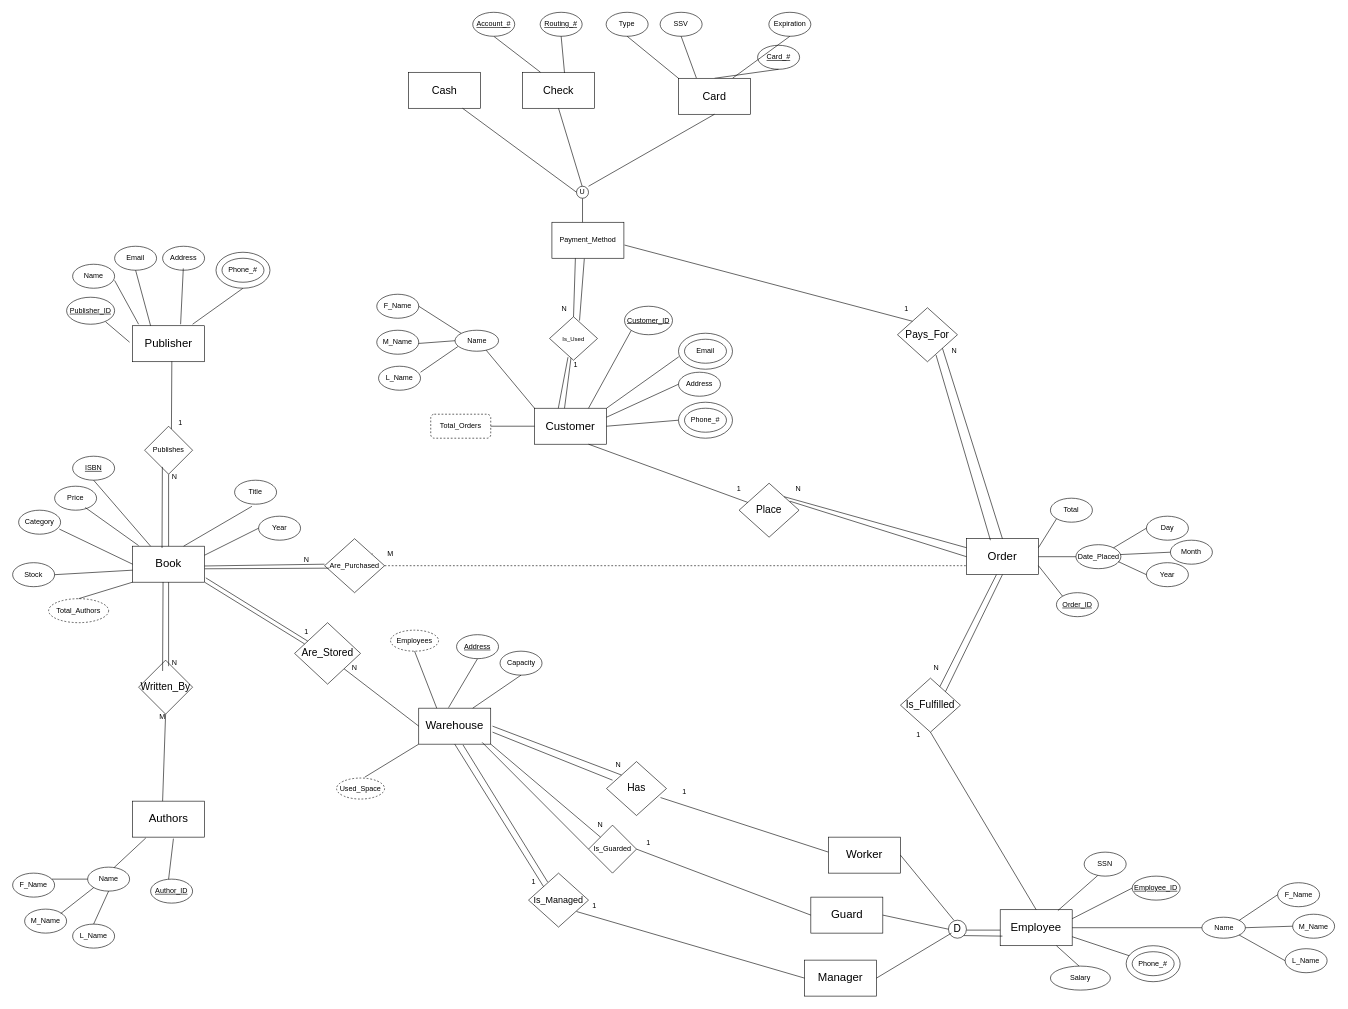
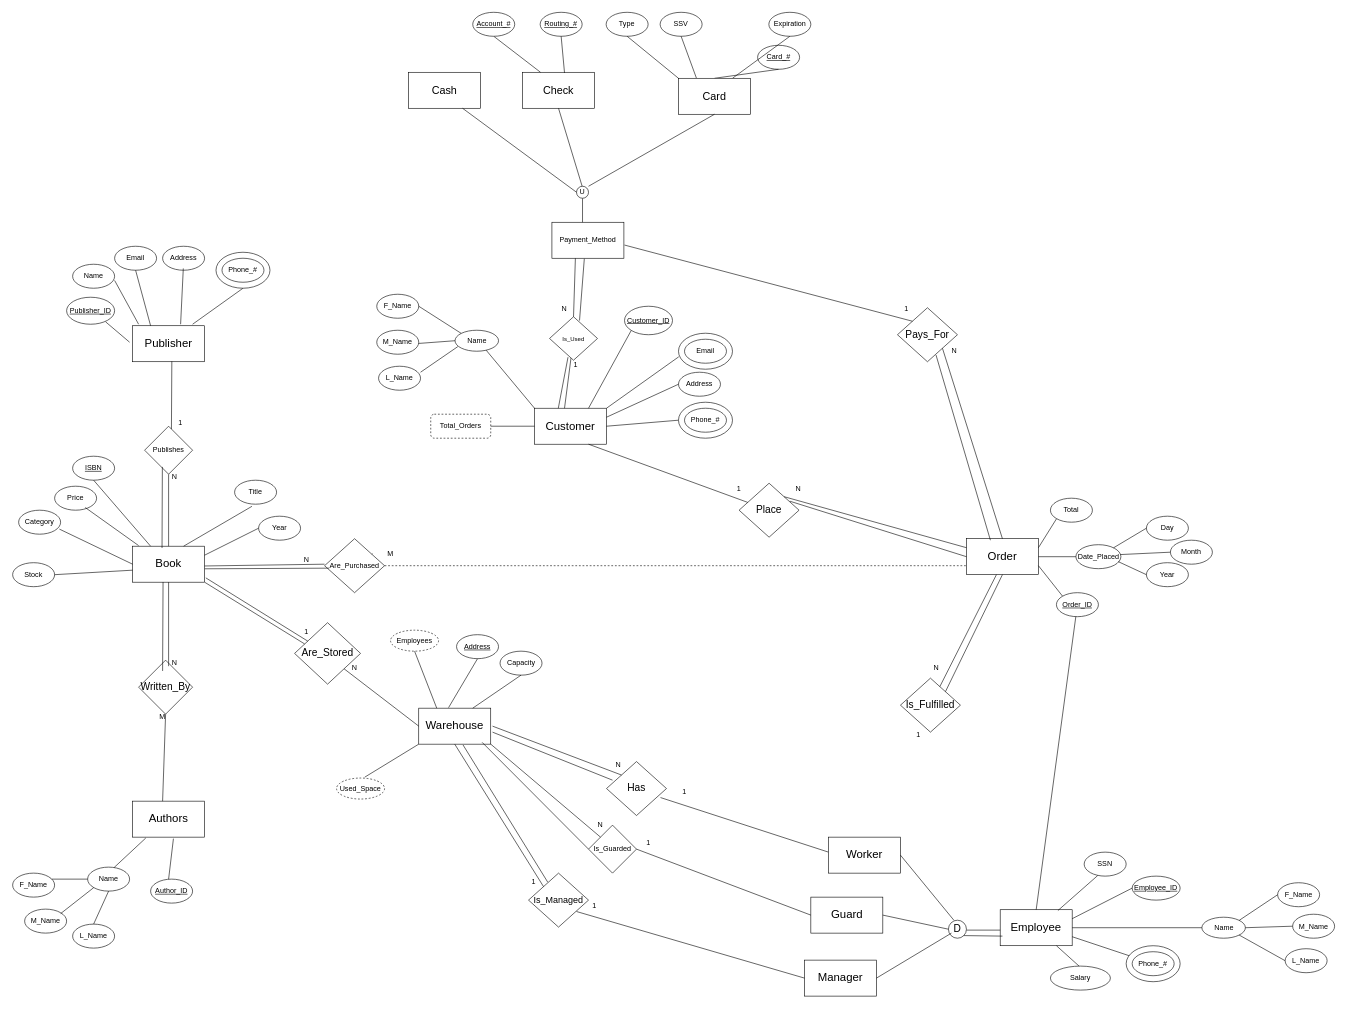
- <mxCell id="195" value="" style="endArrow=none;html=1;rounded=0;exitX=0.5;exitY=0;exitDx=0;exitDy=0;entryX=0;entryY=1;entryDx=0;entryDy=0;" parent="1" source="194" target="2" edge="1"><mxGeometry width="50" height="50" relative="1" as="geometry"><mxPoint x="440" y="910" as="sourcePoint" /><mxPoint x="490" y="860" as="targetPoint" /></mxGeometry></mxCell>
- <mxCell id="194" value="Total_Authors" style="ellipse;whiteSpace=wrap;html=1;align=center;dashed=1;" parent="1" vertex="1"><mxGeometry x="80" y="997.5" width="100" height="40" as="geometry" /></mxCell>
- <mxCell id="110" value="" style="endArrow=none;html=1;rounded=0;entryX=0.5;entryY=1;entryDx=0;entryDy=0;exitX=0.5;exitY=0;exitDx=0;exitDy=0;" parent="1" source="29" target="44" edge="1"><mxGeometry width="50" height="50" relative="1" as="geometry"><mxPoint x="1730" y="1510" as="sourcePoint" /><mxPoint x="1460" y="1080" as="targetPoint" /></mxGeometry></mxCell>
+ <mxCell id="110" value="" style="endArrow=none;html=1;rounded=0;exitX=0.5;exitY=0;exitDx=0;exitDy=0;" parent="1" source="29" target="35" edge="1"><mxGeometry width="50" height="50" relative="1" as="geometry"><mxPoint x="1730" y="1510" as="sourcePoint" /><mxPoint x="1460" y="1080" as="targetPoint" /></mxGeometry></mxCell>
